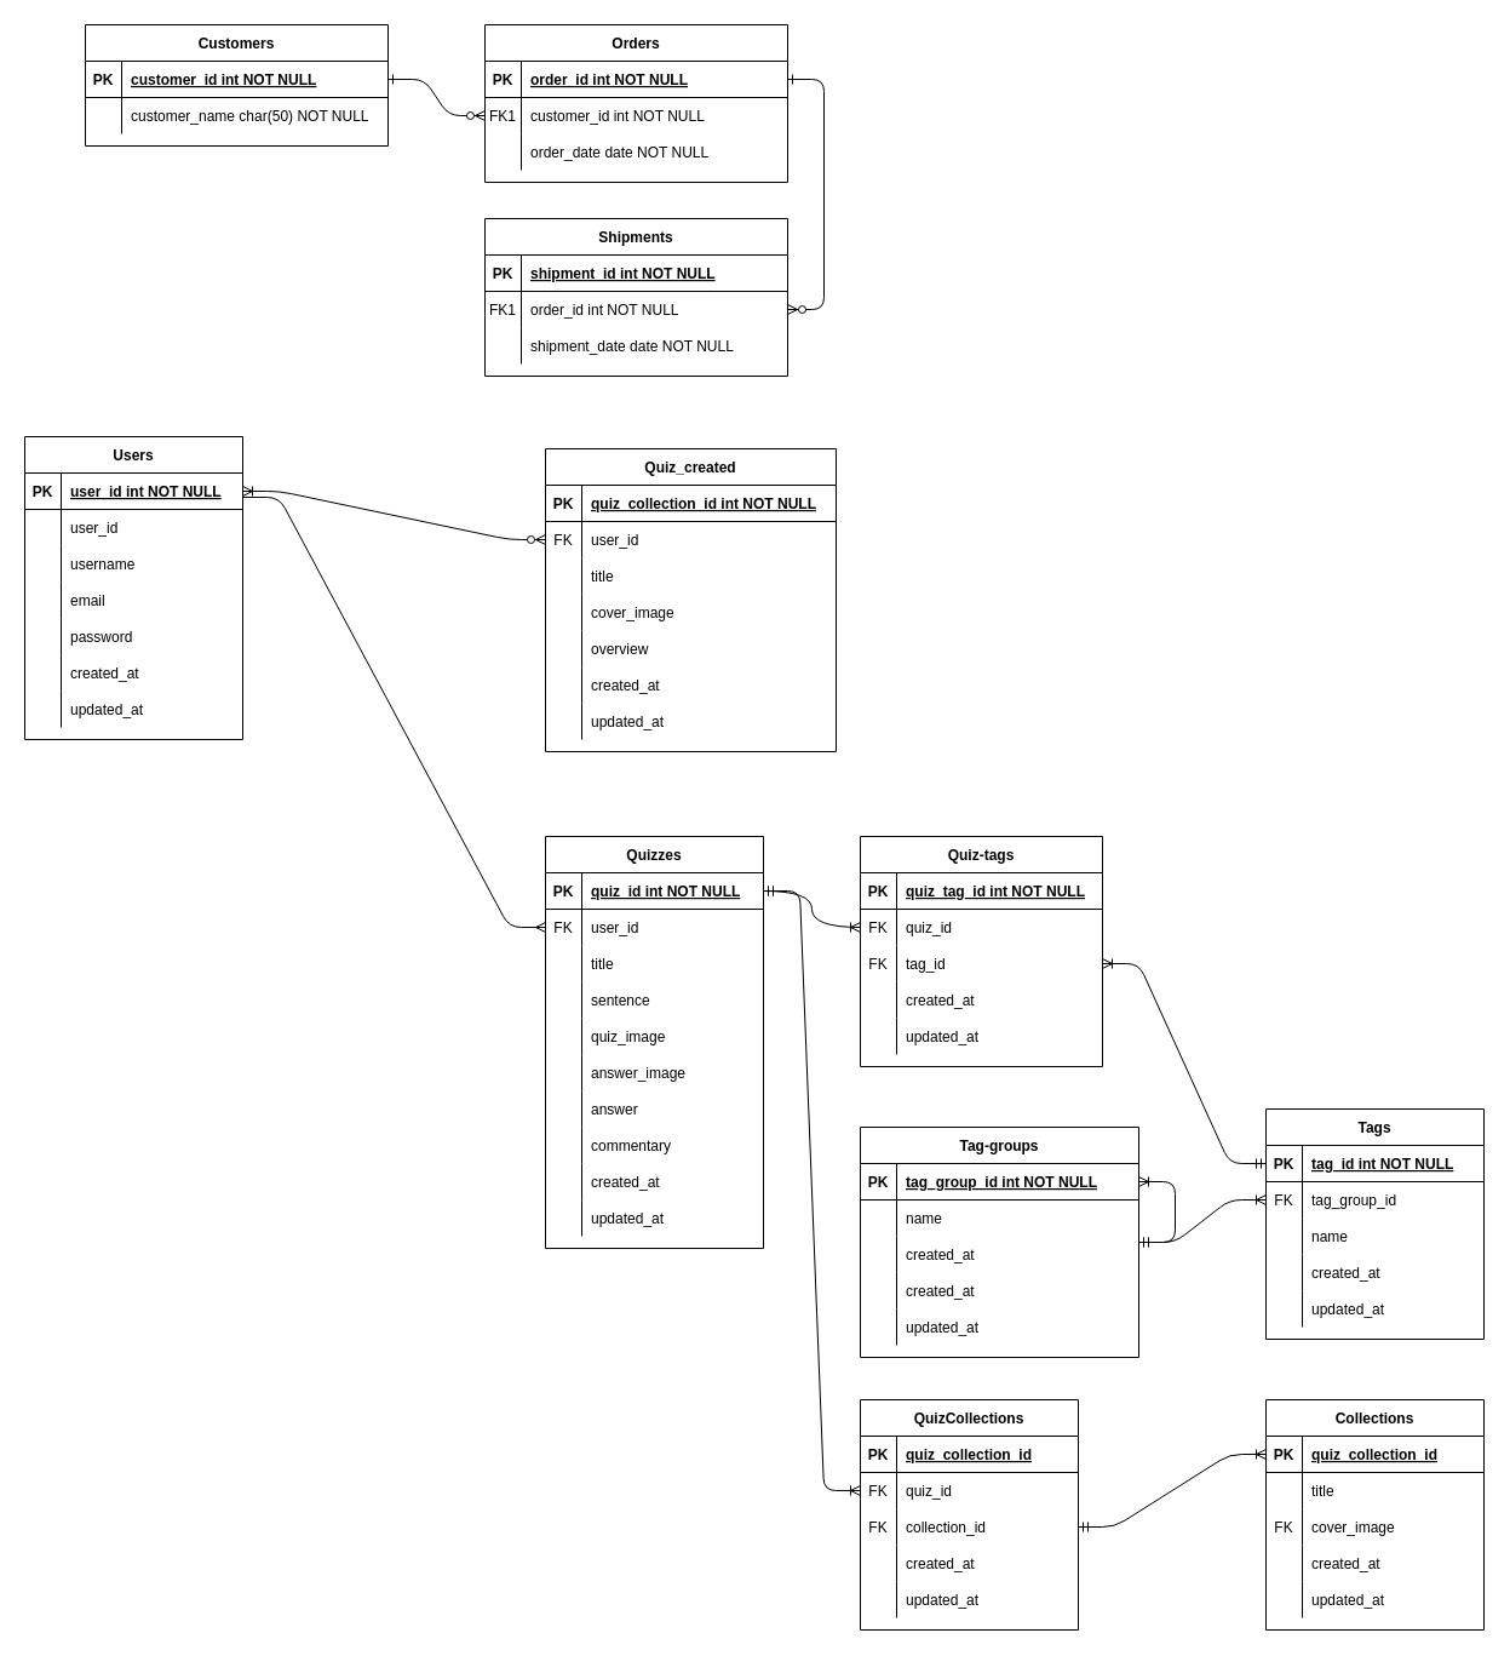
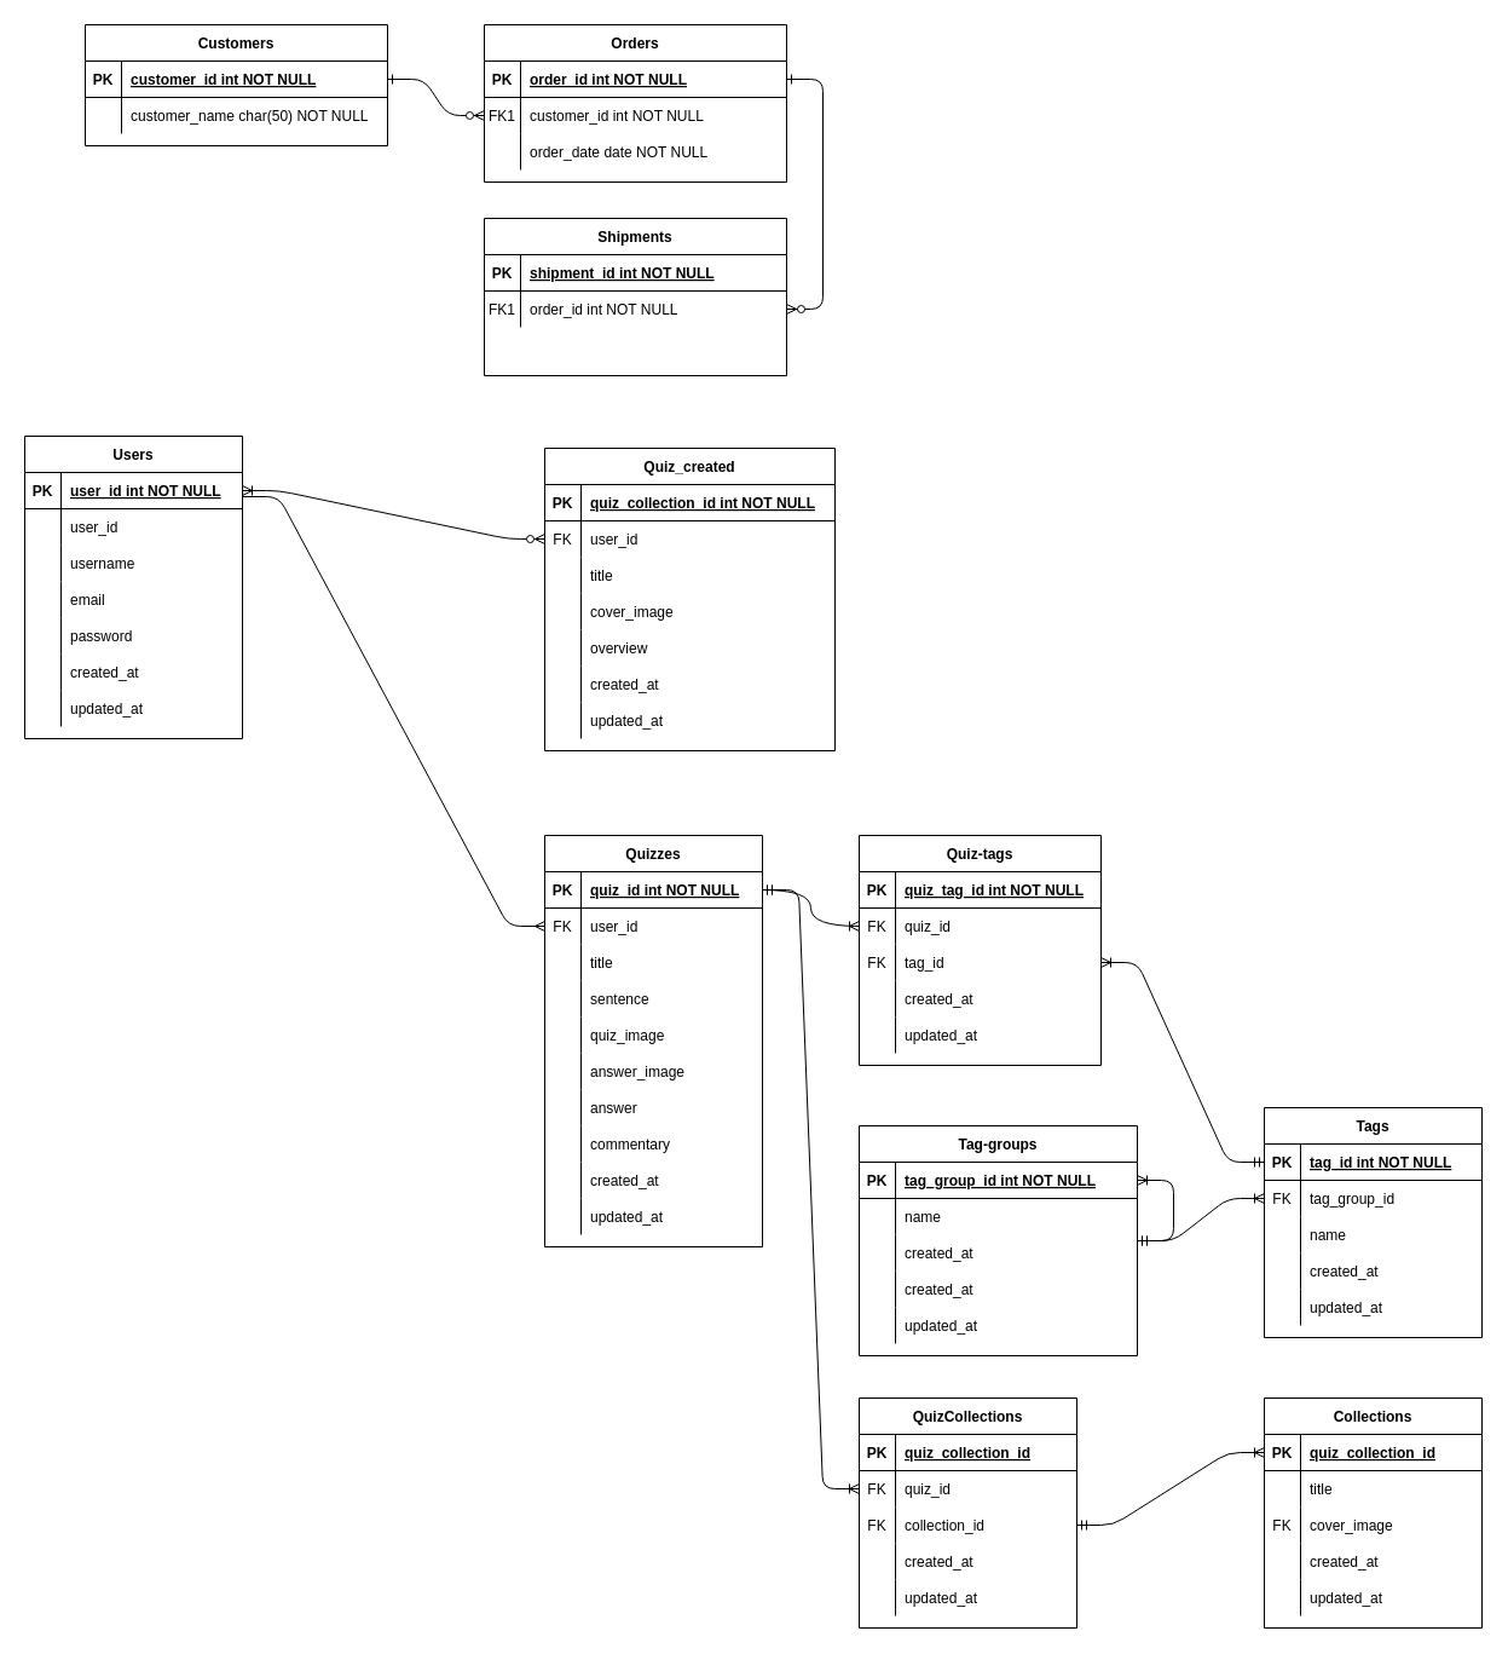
- <mxCell id="23" value="shipment_date date NOT NULL" style="shape=partialRectangle;overflow=hidden;connectable=0;fillColor=none;top=0;left=0;bottom=0;right=0;align=left;spacingLeft=6;" parent="21" vertex="1"><mxGeometry x="30" width="220" height="30" as="geometry" /></mxCell>
